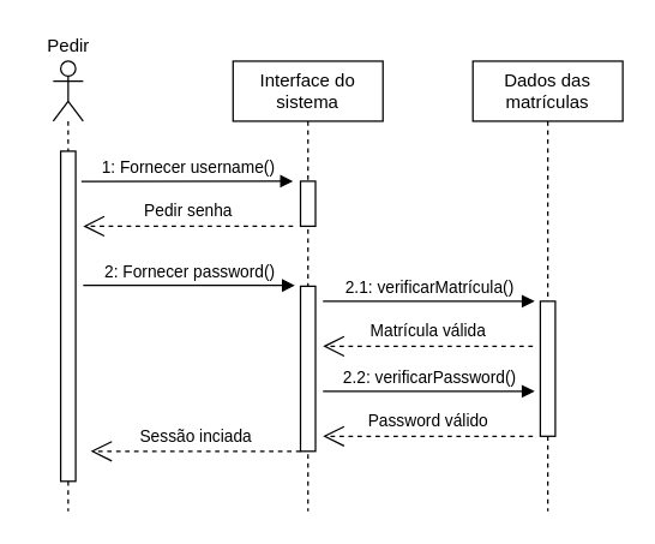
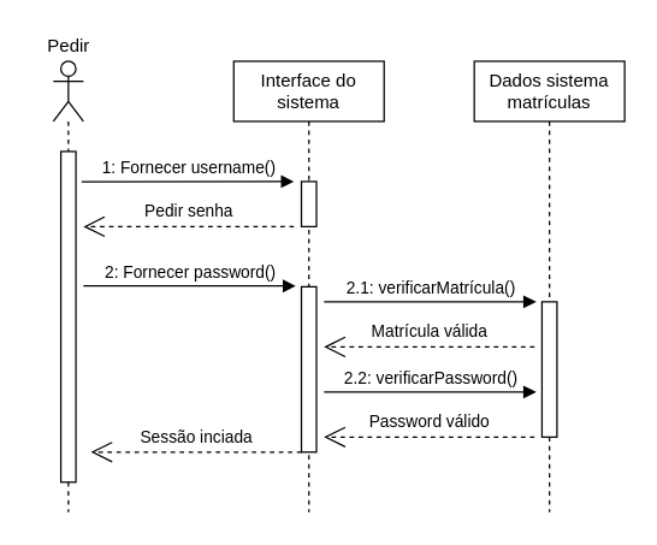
- <mxCell id="9" value="Dados das matrículas" style="shape=umlLifeline;perimeter=lifelinePerimeter;whiteSpace=wrap;html=1;container=1;collapsible=0;recursiveResize=0;outlineConnect=0;" parent="1" vertex="1"><mxGeometry x="315" y="40" width="100" height="300" as="geometry" /></mxCell>
+ <mxCell id="9" value="Dados sistema matrículas" style="shape=umlLifeline;perimeter=lifelinePerimeter;whiteSpace=wrap;html=1;container=1;collapsible=0;recursiveResize=0;outlineConnect=0;" parent="1" vertex="1"><mxGeometry x="315" y="40" width="100" height="300" as="geometry" /></mxCell>
